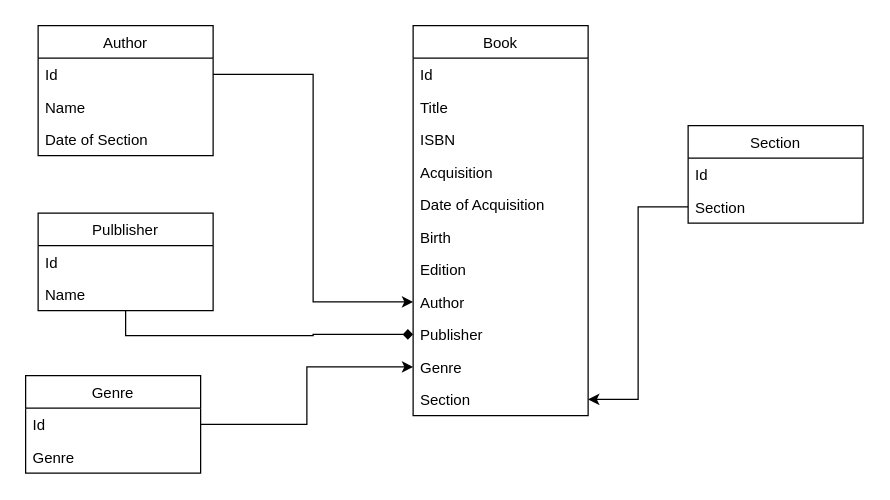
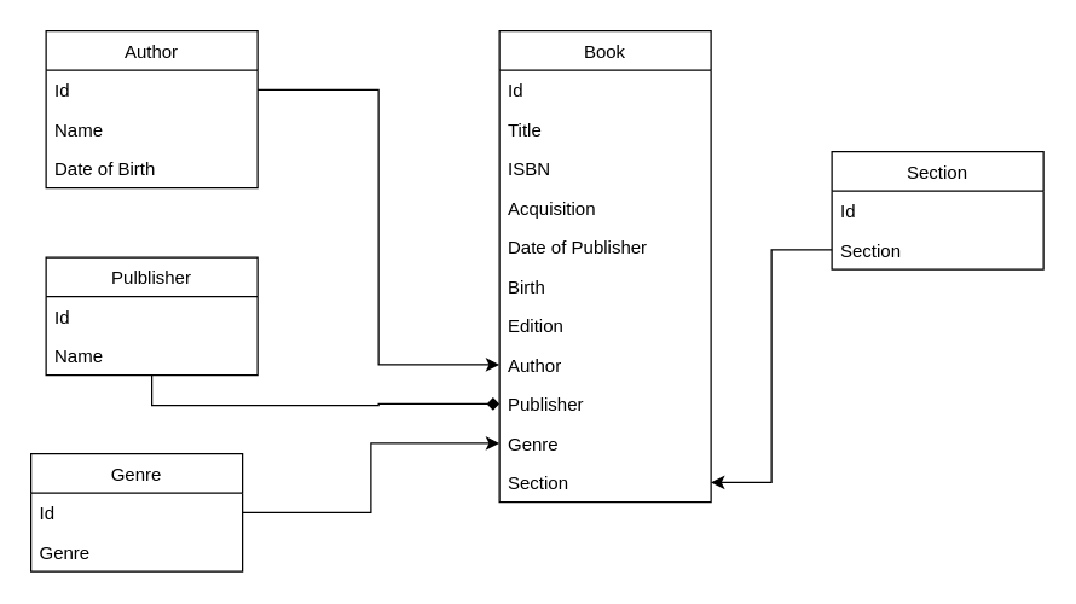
- <mxCell id="5" value="Date of Section" style="text;strokeColor=none;fillColor=none;align=left;verticalAlign=top;spacingLeft=4;spacingRight=4;overflow=hidden;rotatable=0;points=[[0,0.5],[1,0.5]];portConstraint=eastwest;" vertex="1" parent="2"><mxGeometry y="78" width="140" height="26" as="geometry" /></mxCell>
+ <mxCell id="5" value="Date of Birth" style="text;strokeColor=none;fillColor=none;align=left;verticalAlign=top;spacingLeft=4;spacingRight=4;overflow=hidden;rotatable=0;points=[[0,0.5],[1,0.5]];portConstraint=eastwest;" vertex="1" parent="2"><mxGeometry y="78" width="140" height="26" as="geometry" /></mxCell>
- <mxCell id="11" value="Date of Acquisition" style="text;strokeColor=none;fillColor=none;align=left;verticalAlign=top;spacingLeft=4;spacingRight=4;overflow=hidden;rotatable=0;points=[[0,0.5],[1,0.5]];portConstraint=eastwest;" vertex="1" parent="6"><mxGeometry y="130" width="140" height="26" as="geometry" /></mxCell>
+ <mxCell id="11" value="Date of Publisher" style="text;strokeColor=none;fillColor=none;align=left;verticalAlign=top;spacingLeft=4;spacingRight=4;overflow=hidden;rotatable=0;points=[[0,0.5],[1,0.5]];portConstraint=eastwest;" vertex="1" parent="6"><mxGeometry y="130" width="140" height="26" as="geometry" /></mxCell>
